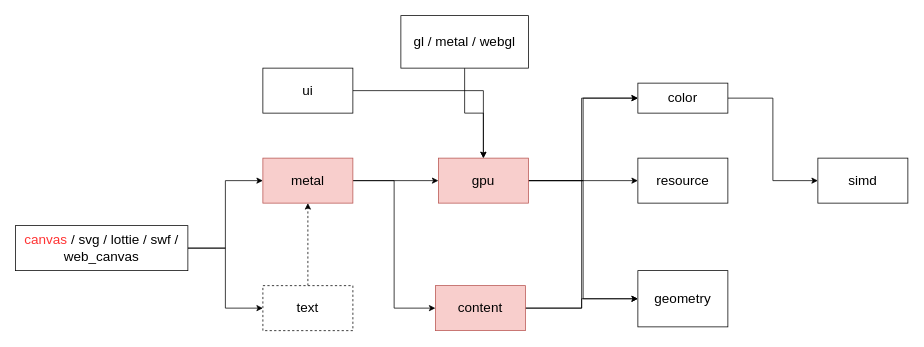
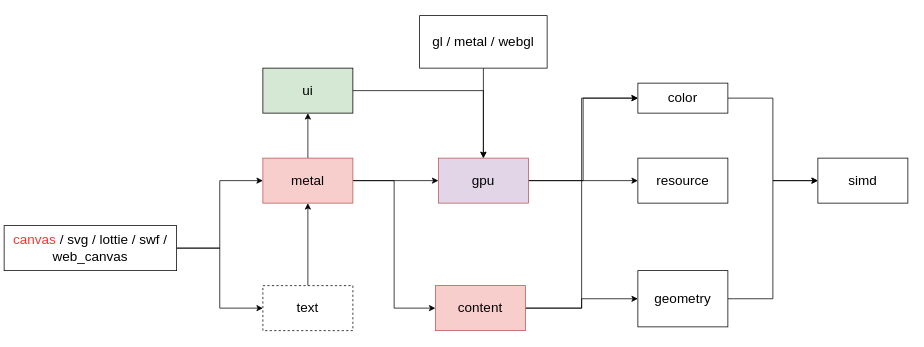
- <mxCell id="28" value="&lt;font style=&quot;font-size: 18px;&quot;&gt;gl / metal / webgl&lt;br&gt;&lt;/font&gt;" style="rounded=0;whiteSpace=wrap;html=1;" vertex="1" parent="1"><mxGeometry x="534" y="20" width="170" height="70" as="geometry" /></mxCell>
+ <mxCell id="28" value="&lt;font style=&quot;font-size: 18px;&quot;&gt;gl / metal / webgl&lt;br&gt;&lt;/font&gt;" style="rounded=0;whiteSpace=wrap;html=1;" vertex="1" parent="1"><mxGeometry x="559" y="20" width="170" height="70" as="geometry" /></mxCell>
- <mxCell id="25" value="&lt;font style=&quot;font-size: 18px;&quot;&gt;ui&lt;br&gt;&lt;/font&gt;" style="rounded=0;whiteSpace=wrap;html=1;" vertex="1" parent="1"><mxGeometry x="350" y="90" width="120" height="60" as="geometry" /></mxCell>
+ <mxCell id="25" value="&lt;font style=&quot;font-size: 18px;&quot;&gt;ui&lt;br&gt;&lt;/font&gt;" style="rounded=0;whiteSpace=wrap;html=1;fillColor=#d5e8d4;" vertex="1" parent="1"><mxGeometry x="350" y="90" width="120" height="60" as="geometry" /></mxCell>
+ <mxCell id="16" style="edgeStyle=orthogonalEdgeStyle;rounded=0;orthogonalLoop=1;jettySize=auto;html=1;entryX=0.5;entryY=1;entryDx=0;entryDy=0;fontSize=18;" edge="1" parent="1" source="18" target="25"><mxGeometry relative="1" as="geometry" /></mxCell>
- <mxCell id="14" value="&lt;span style=&quot;font-size: 18px;&quot;&gt;gpu&lt;br&gt;&lt;/span&gt;" style="rounded=0;whiteSpace=wrap;html=1;fillColor=#f8cecc;strokeColor=#b85450;" vertex="1" parent="1"><mxGeometry x="584" y="210" width="120" height="60" as="geometry" /></mxCell>
+ <mxCell id="14" value="&lt;span style=&quot;font-size: 18px;&quot;&gt;gpu&lt;br&gt;&lt;/span&gt;" style="rounded=0;whiteSpace=wrap;html=1;fillColor=#e1d5e7;strokeColor=#b85450;" vertex="1" parent="1"><mxGeometry x="584" y="210" width="120" height="60" as="geometry" /></mxCell>
- <mxCell id="12" style="edgeStyle=orthogonalEdgeStyle;rounded=0;orthogonalLoop=1;jettySize=auto;html=1;entryX=0;entryY=0.5;entryDx=0;entryDy=0;fontSize=18;" edge="1" parent="1" source="14" target="8"><mxGeometry relative="1" as="geometry" /></mxCell>
- <mxCell id="22" style="edgeStyle=orthogonalEdgeStyle;rounded=0;orthogonalLoop=1;jettySize=auto;html=1;entryX=0.5;entryY=1;entryDx=0;entryDy=0;fontSize=18;dashed=1;" edge="1" parent="1" source="23" target="18"><mxGeometry relative="1" as="geometry" /></mxCell>
+ <mxCell id="22" style="edgeStyle=orthogonalEdgeStyle;rounded=0;orthogonalLoop=1;jettySize=auto;html=1;entryX=0.5;entryY=1;entryDx=0;entryDy=0;fontSize=18;" edge="1" parent="1" source="23" target="18"><mxGeometry relative="1" as="geometry" /></mxCell>
- <mxCell id="21" value="&lt;span style=&quot;font-size: 18px;&quot;&gt;&lt;font color=&quot;#ff3333&quot;&gt;canvas &lt;/font&gt;/ svg / lottie / swf / web_canvas&lt;br&gt;&lt;/span&gt;" style="rounded=0;whiteSpace=wrap;html=1;" vertex="1" parent="1"><mxGeometry x="20" y="300" width="230" height="60" as="geometry" /></mxCell>
+ <mxCell id="21" value="&lt;span style=&quot;font-size: 18px;&quot;&gt;&lt;font color=&quot;#ff3333&quot;&gt;canvas &lt;/font&gt;/ svg / lottie / swf / web_canvas&lt;br&gt;&lt;/span&gt;" style="rounded=0;whiteSpace=wrap;html=1;" vertex="1" parent="1"><mxGeometry x="5" y="300" width="230" height="60" as="geometry" /></mxCell>
+ <mxCell id="7" style="edgeStyle=orthogonalEdgeStyle;rounded=0;orthogonalLoop=1;jettySize=auto;html=1;entryX=0;entryY=0.5;entryDx=0;entryDy=0;fontSize=18;" edge="1" parent="1" source="8" target="10"><mxGeometry relative="1" as="geometry" /></mxCell>
